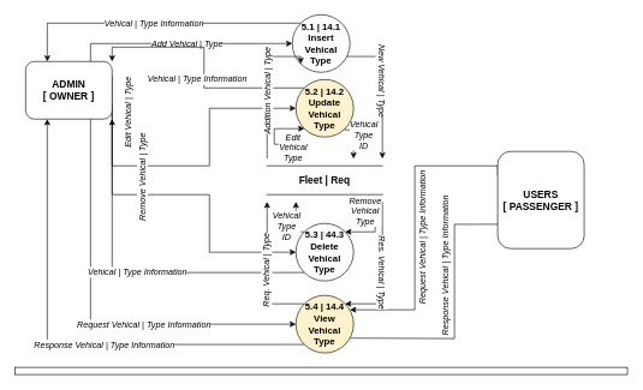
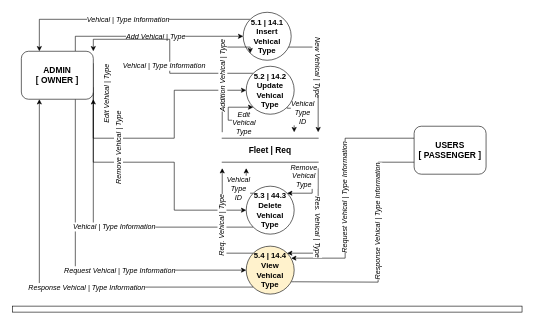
- <mxCell id="24" value="5.2 | 14.2&lt;br style=&quot;border-color: var(--border-color); font-size: 13px;&quot;&gt;Update&lt;br style=&quot;border-color: var(--border-color); font-size: 13px;&quot;&gt;Vehical&lt;br&gt;Type" style="ellipse;whiteSpace=wrap;html=1;fontSize=13;fontStyle=1;fillColor=#fff2cc;" parent="1" vertex="1"><mxGeometry x="410" y="110" width="80" height="80" as="geometry" /></mxCell>
+ <mxCell id="24" value="5.2 | 14.2&lt;br style=&quot;border-color: var(--border-color); font-size: 13px;&quot;&gt;Update&lt;br style=&quot;border-color: var(--border-color); font-size: 13px;&quot;&gt;Vehical&lt;br&gt;Type" style="ellipse;whiteSpace=wrap;html=1;fontSize=13;fontStyle=1" parent="1" vertex="1"><mxGeometry x="410" y="110" width="80" height="80" as="geometry" /></mxCell>
- <mxCell id="19" value="USERS&lt;br style=&quot;font-size: 14px;&quot;&gt;[ PASSENGER ]" style="rounded=1;whiteSpace=wrap;html=1;fontSize=14;fontStyle=1" parent="1" vertex="1"><mxGeometry x="690" y="210" width="120" height="135" as="geometry" /></mxCell>
+ <mxCell id="19" value="USERS&lt;br style=&quot;font-size: 14px;&quot;&gt;[ PASSENGER ]" style="rounded=1;whiteSpace=wrap;html=1;fontSize=14;fontStyle=1" parent="1" vertex="1"><mxGeometry x="690" y="210" width="120" height="80" as="geometry" /></mxCell>
